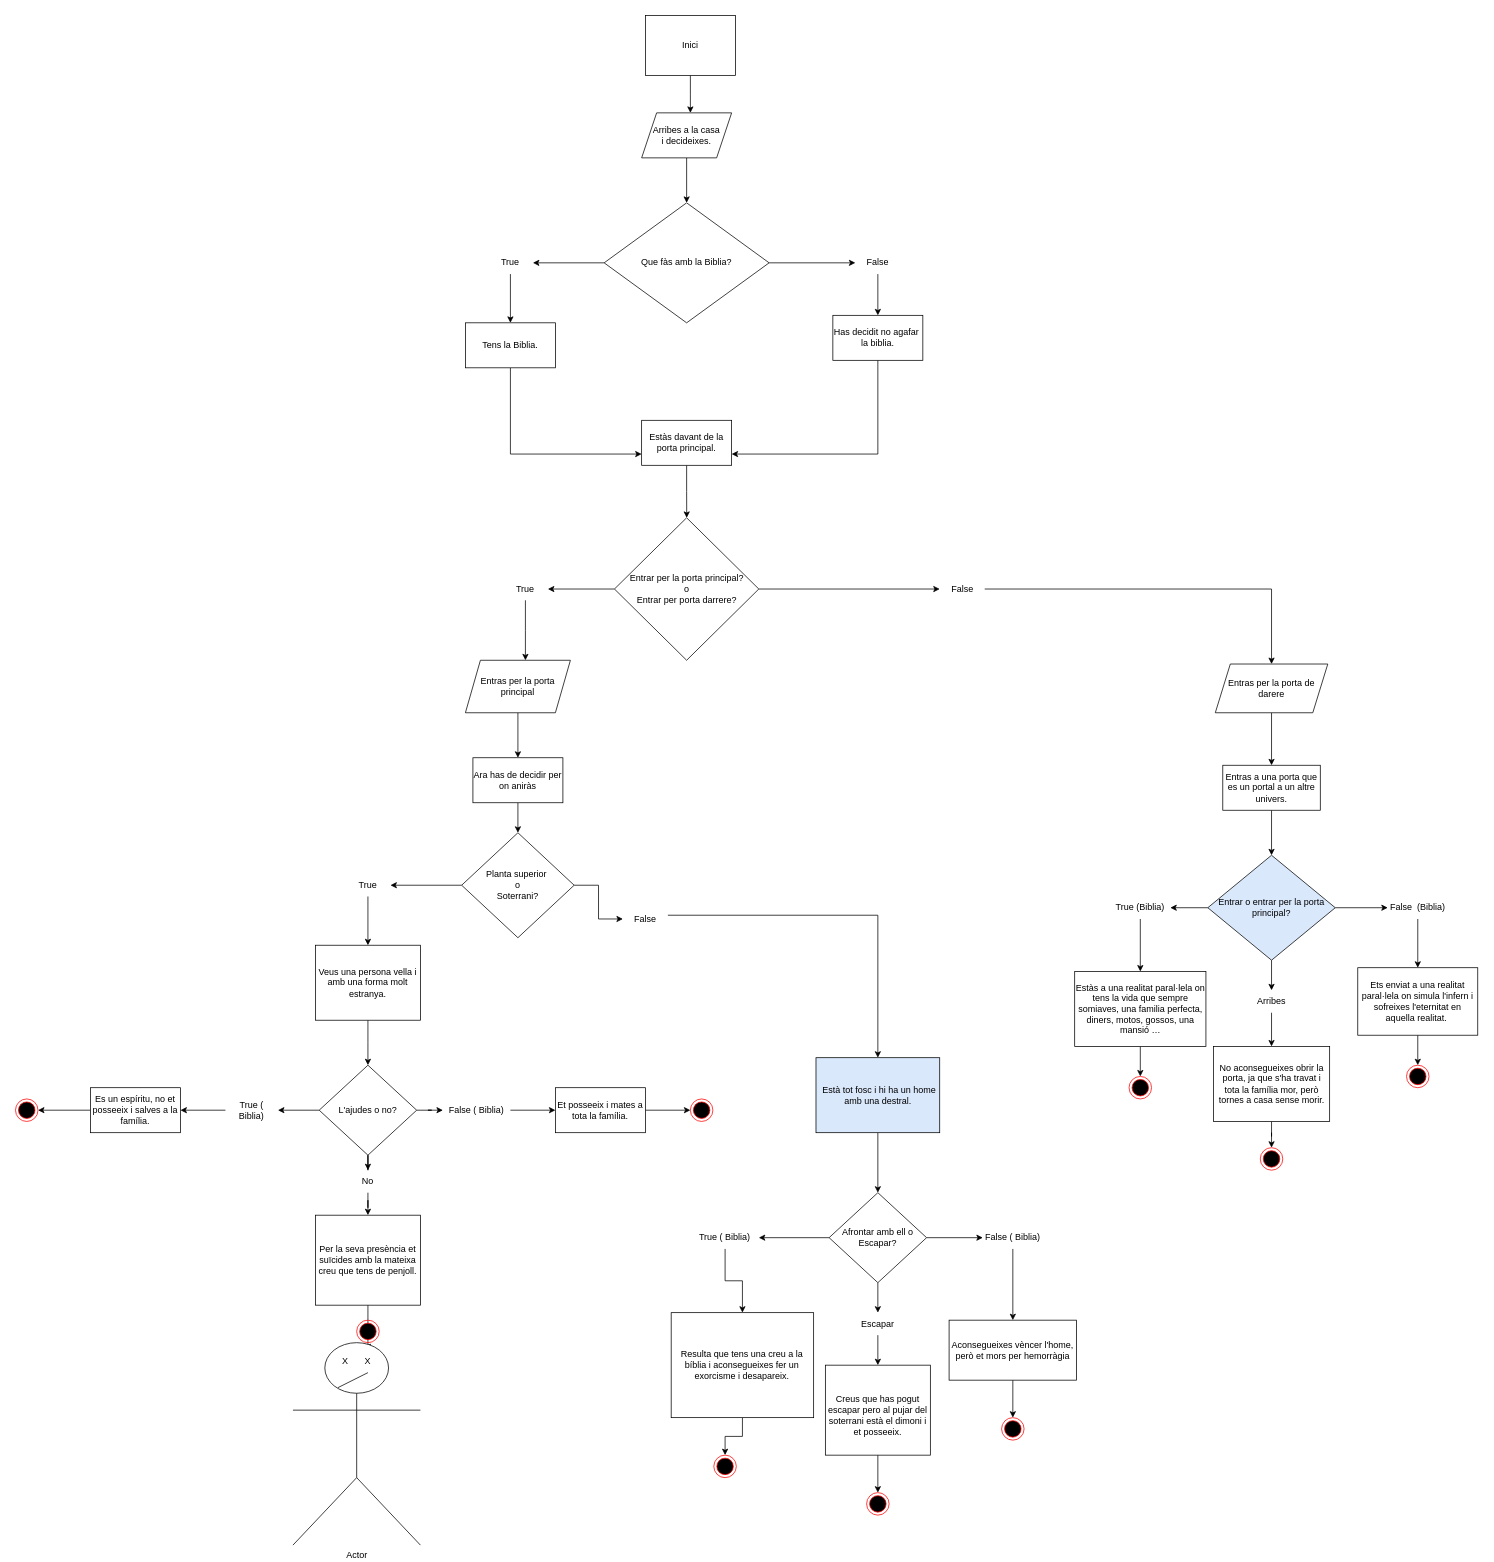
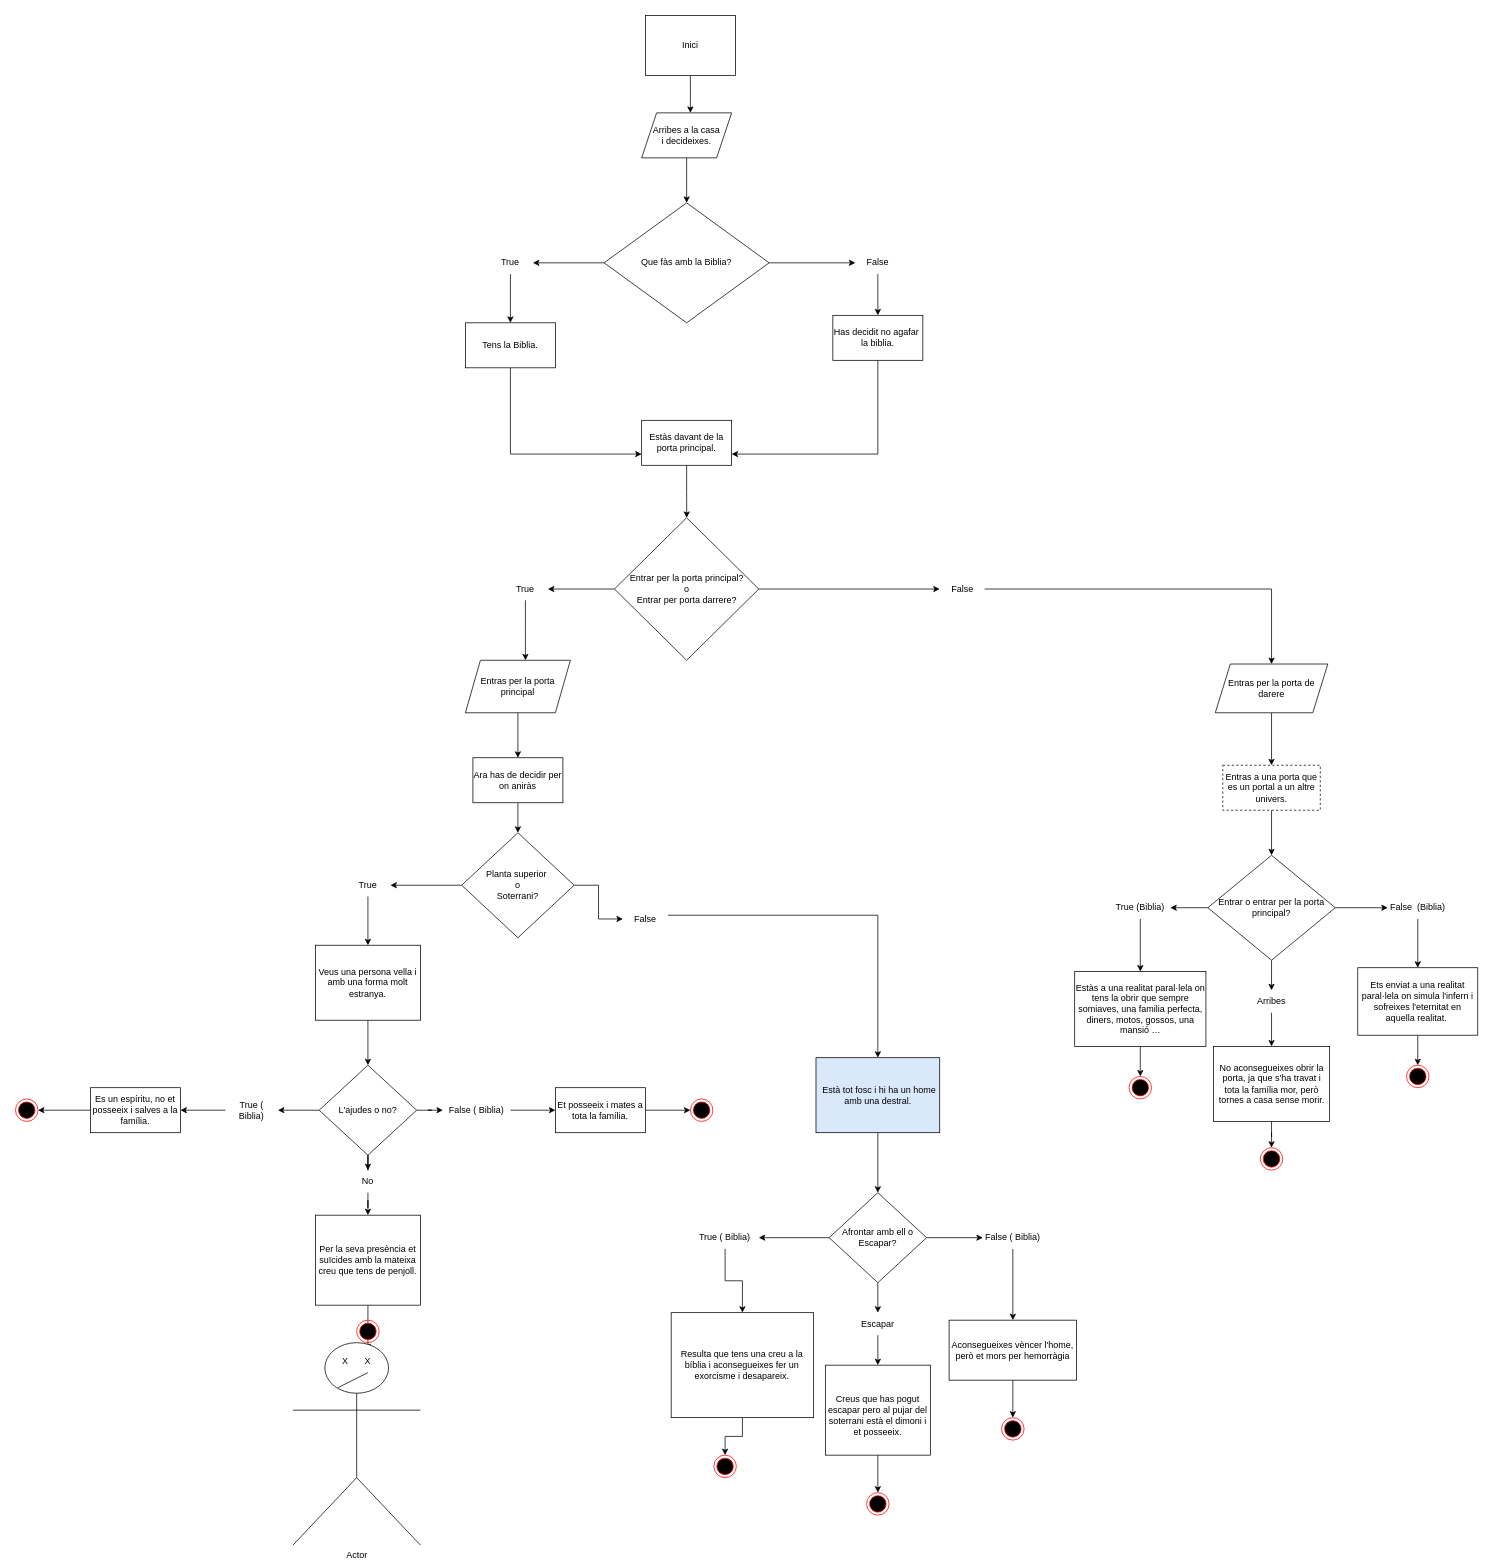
- <mxCell id="86" value="Entras a una porta que es un portal a un altre univers." style="rounded=0;whiteSpace=wrap;html=1;" vertex="1" parent="1"><mxGeometry x="1630" y="1020" width="130" height="60" as="geometry" /></mxCell>
+ <mxCell id="86" value="Entras a una porta que es un portal a un altre univers." style="rounded=0;whiteSpace=wrap;html=1;dashed=1;" vertex="1" parent="1"><mxGeometry x="1630" y="1020" width="130" height="60" as="geometry" /></mxCell>
- <mxCell id="90" value="Entrar o entrar per la porta principal?" style="rhombus;whiteSpace=wrap;html=1;fillColor=#dae8fc;" vertex="1" parent="1"><mxGeometry x="1610" y="1140" width="170" height="140" as="geometry" /></mxCell>
+ <mxCell id="90" value="Entrar o entrar per la porta principal?" style="rhombus;whiteSpace=wrap;html=1;" vertex="1" parent="1"><mxGeometry x="1610" y="1140" width="170" height="140" as="geometry" /></mxCell>
- <mxCell id="98" value="&lt;span id=&quot;docs-internal-guid-1f5df759-7fff-9422-e994-41cd515efeda&quot;&gt;&lt;span style=&quot;font-family: Lexend, sans-serif; color: rgb(0, 0, 0); background-color: transparent; font-variant-numeric: normal; font-variant-east-asian: normal; font-variant-alternates: normal; font-variant-position: normal; font-variant-emoji: normal; vertical-align: baseline; white-space-collapse: preserve;&quot;&gt;&lt;font&gt;Estàs a una realitat paral·lela on tens la vida que sempre somiaves, una familia perfecta, diners, motos, gossos, una mansió …&lt;/font&gt;&lt;/span&gt;&lt;/span&gt;" style="rounded=0;whiteSpace=wrap;html=1;" vertex="1" parent="1"><mxGeometry x="1432.5" y="1295" width="175" height="100" as="geometry" /></mxCell>
+ <mxCell id="98" value="&lt;span id=&quot;docs-internal-guid-1f5df759-7fff-9422-e994-41cd515efeda&quot;&gt;&lt;span style=&quot;font-family: Lexend, sans-serif; color: rgb(0, 0, 0); background-color: transparent; font-variant-numeric: normal; font-variant-east-asian: normal; font-variant-alternates: normal; font-variant-position: normal; font-variant-emoji: normal; vertical-align: baseline; white-space-collapse: preserve;&quot;&gt;&lt;font&gt;Estàs a una realitat paral·lela on tens la obrir que sempre somiaves, una familia perfecta, diners, motos, gossos, una mansió …&lt;/font&gt;&lt;/span&gt;&lt;/span&gt;" style="rounded=0;whiteSpace=wrap;html=1;" vertex="1" parent="1"><mxGeometry x="1432.5" y="1295" width="175" height="100" as="geometry" /></mxCell>
